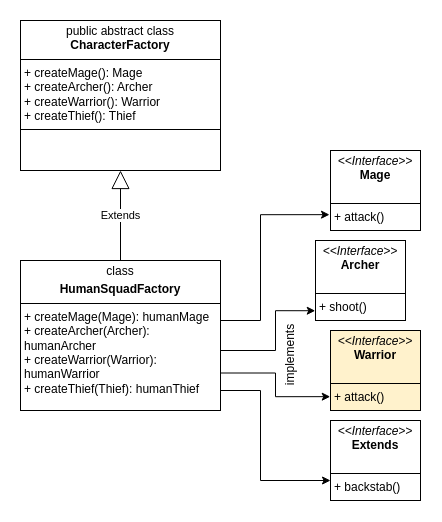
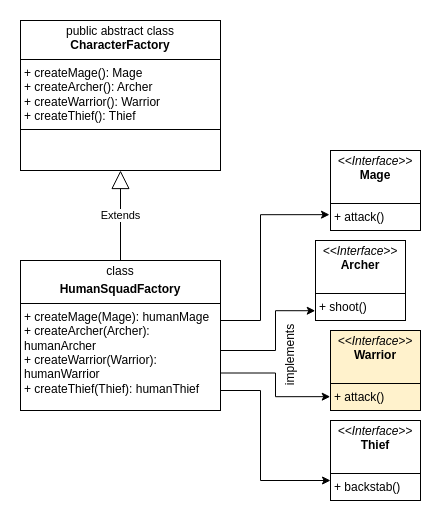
- <mxCell id="8" value="&lt;p style=&quot;margin:0px;margin-top:4px;text-align:center;&quot;&gt;&lt;i&gt;&amp;lt;&amp;lt;Interface&amp;gt;&amp;gt;&lt;/i&gt;&lt;br&gt;&lt;b&gt;Extends&lt;/b&gt;&lt;/p&gt;&lt;p style=&quot;margin:0px;margin-left:4px;&quot;&gt;&lt;br&gt;&lt;/p&gt;&lt;hr size=&quot;1&quot; style=&quot;border-style:solid;&quot;&gt;&lt;p style=&quot;margin:0px;margin-left:4px;&quot;&gt;+ backstab()&lt;br&gt;&lt;br&gt;&lt;/p&gt;" style="verticalAlign=top;align=left;overflow=fill;html=1;whiteSpace=wrap;" vertex="1" parent="1"><mxGeometry x="330" y="420" width="90" height="80" as="geometry" /></mxCell>
+ <mxCell id="8" value="&lt;p style=&quot;margin:0px;margin-top:4px;text-align:center;&quot;&gt;&lt;i&gt;&amp;lt;&amp;lt;Interface&amp;gt;&amp;gt;&lt;/i&gt;&lt;br&gt;&lt;b&gt;Thief&lt;/b&gt;&lt;/p&gt;&lt;p style=&quot;margin:0px;margin-left:4px;&quot;&gt;&lt;br&gt;&lt;/p&gt;&lt;hr size=&quot;1&quot; style=&quot;border-style:solid;&quot;&gt;&lt;p style=&quot;margin:0px;margin-left:4px;&quot;&gt;+ backstab()&lt;br&gt;&lt;br&gt;&lt;/p&gt;" style="verticalAlign=top;align=left;overflow=fill;html=1;whiteSpace=wrap;" vertex="1" parent="1"><mxGeometry x="330" y="420" width="90" height="80" as="geometry" /></mxCell>
